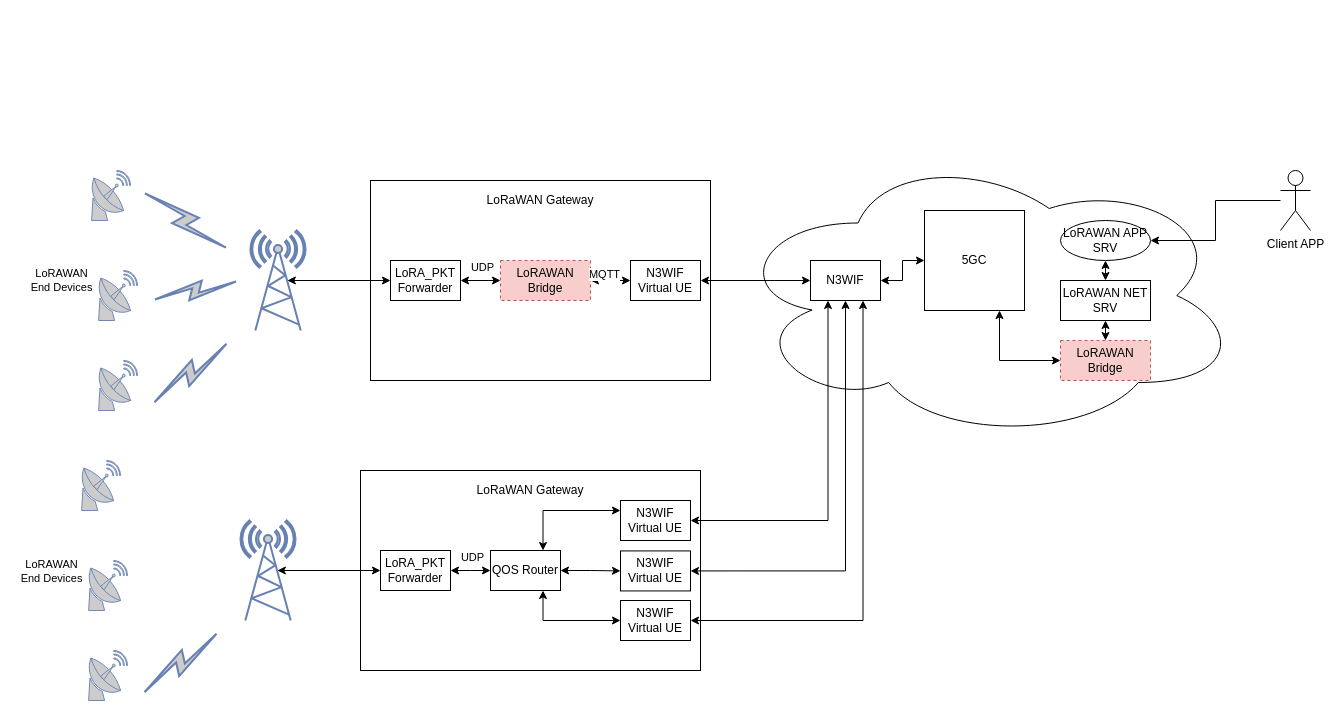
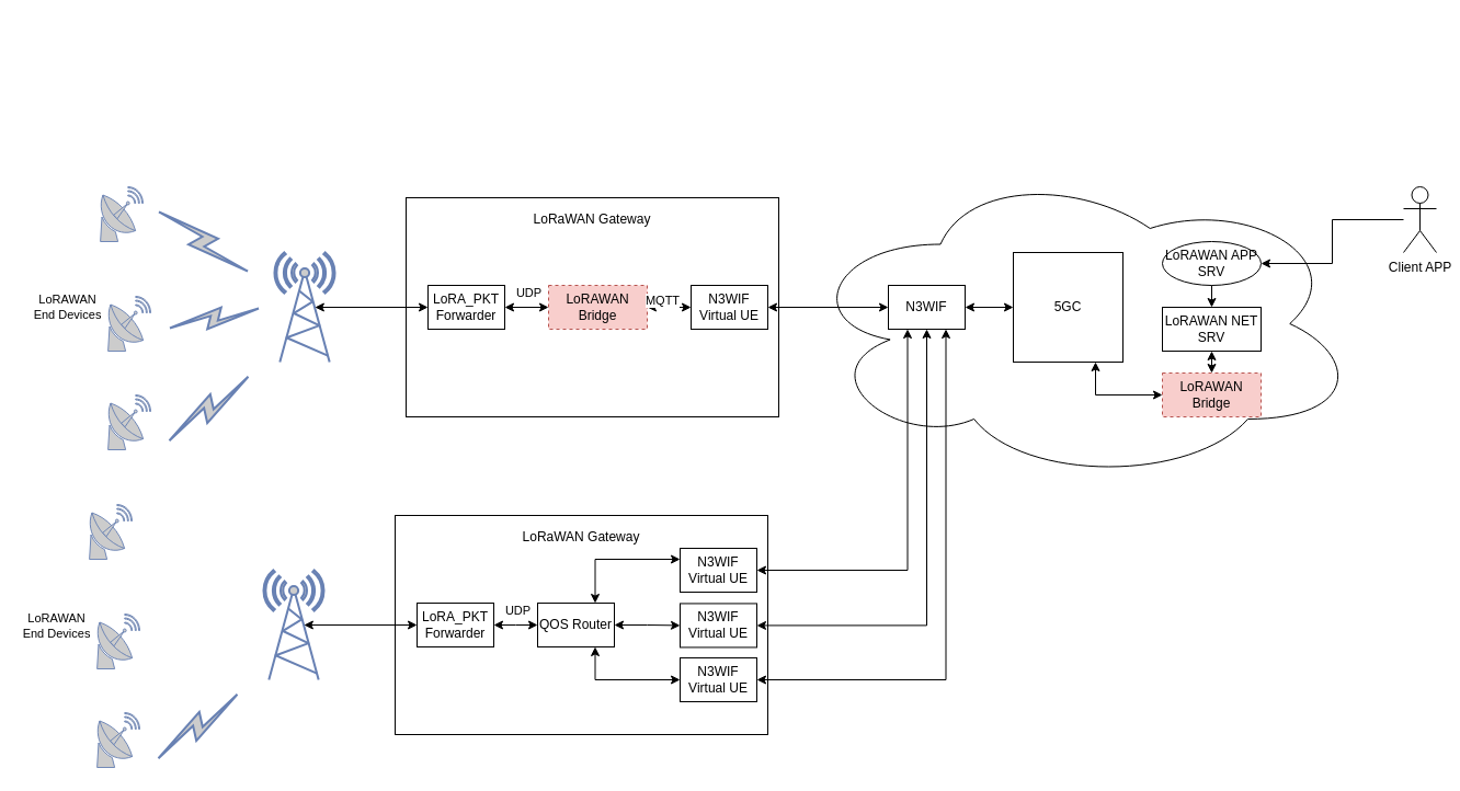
- <mxCell id="9" value="5GC" style="rounded=0;whiteSpace=wrap;html=1;" vertex="1" parent="1"><mxGeometry x="924" y="210" width="100" height="100" as="geometry" /></mxCell>
+ <mxCell id="9" value="5GC" style="rounded=0;whiteSpace=wrap;html=1;" vertex="1" parent="1"><mxGeometry x="924" y="230" width="100" height="100" as="geometry" /></mxCell>
- <mxCell id="12" style="edgeStyle=orthogonalEdgeStyle;rounded=0;orthogonalLoop=1;jettySize=auto;html=1;exitX=0.5;exitY=0;exitDx=0;exitDy=0;entryX=0.5;entryY=1;entryDx=0;entryDy=0;startArrow=classic;startFill=1;" edge="1" parent="1" source="13" target="11"><mxGeometry relative="1" as="geometry" /></mxCell>
+ <mxCell id="12" style="edgeStyle=orthogonalEdgeStyle;rounded=0;orthogonalLoop=1;jettySize=auto;html=1;exitX=0.5;exitY=0;exitDx=0;exitDy=0;entryX=0.5;entryY=1;entryDx=0;entryDy=0;startArrow=classic;startFill=1;endArrow=none;" edge="1" parent="1" source="13" target="11"><mxGeometry relative="1" as="geometry" /></mxCell>
